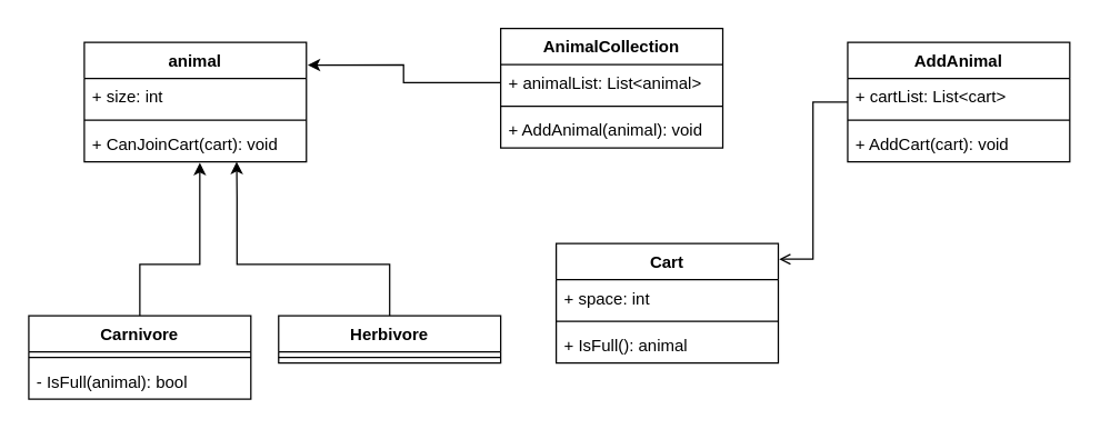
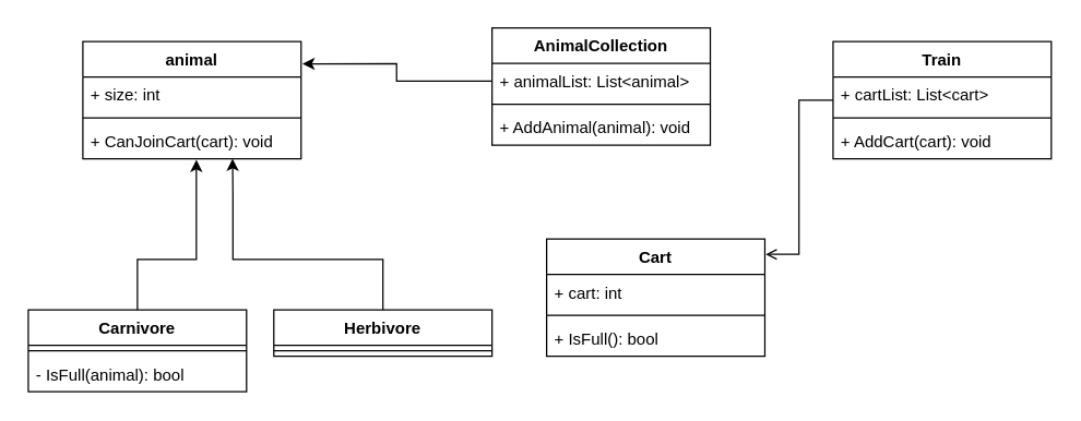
- <mxCell id="19" value="AddAnimal&#10;" style="swimlane;fontStyle=1;align=center;verticalAlign=top;childLayout=stackLayout;horizontal=1;startSize=26;horizontalStack=0;resizeParent=1;resizeParentMax=0;resizeLast=0;collapsible=1;marginBottom=0;" vertex="1" parent="1"><mxGeometry x="610" y="30" width="160" height="86" as="geometry"><mxRectangle x="660" y="130" width="70" height="30" as="alternateBounds" /></mxGeometry></mxCell>
+ <mxCell id="19" value="Train&#10;" style="swimlane;fontStyle=1;align=center;verticalAlign=top;childLayout=stackLayout;horizontal=1;startSize=26;horizontalStack=0;resizeParent=1;resizeParentMax=0;resizeLast=0;collapsible=1;marginBottom=0;" vertex="1" parent="1"><mxGeometry x="610" y="30" width="160" height="86" as="geometry"><mxRectangle x="660" y="130" width="70" height="30" as="alternateBounds" /></mxGeometry></mxCell>
- <mxCell id="24" value="+ space: int" style="text;strokeColor=none;fillColor=none;align=left;verticalAlign=top;spacingLeft=4;spacingRight=4;overflow=hidden;rotatable=0;points=[[0,0.5],[1,0.5]];portConstraint=eastwest;" vertex="1" parent="23"><mxGeometry y="26" width="160" height="26" as="geometry" /></mxCell>
+ <mxCell id="24" value="+ cart: int" style="text;strokeColor=none;fillColor=none;align=left;verticalAlign=top;spacingLeft=4;spacingRight=4;overflow=hidden;rotatable=0;points=[[0,0.5],[1,0.5]];portConstraint=eastwest;" vertex="1" parent="23"><mxGeometry y="26" width="160" height="26" as="geometry" /></mxCell>
- <mxCell id="26" value="+ IsFull(): animal" style="text;strokeColor=none;fillColor=none;align=left;verticalAlign=top;spacingLeft=4;spacingRight=4;overflow=hidden;rotatable=0;points=[[0,0.5],[1,0.5]];portConstraint=eastwest;" vertex="1" parent="23"><mxGeometry y="60" width="160" height="26" as="geometry" /></mxCell>
+ <mxCell id="26" value="+ IsFull(): bool" style="text;strokeColor=none;fillColor=none;align=left;verticalAlign=top;spacingLeft=4;spacingRight=4;overflow=hidden;rotatable=0;points=[[0,0.5],[1,0.5]];portConstraint=eastwest;" vertex="1" parent="23"><mxGeometry y="60" width="160" height="26" as="geometry" /></mxCell>
